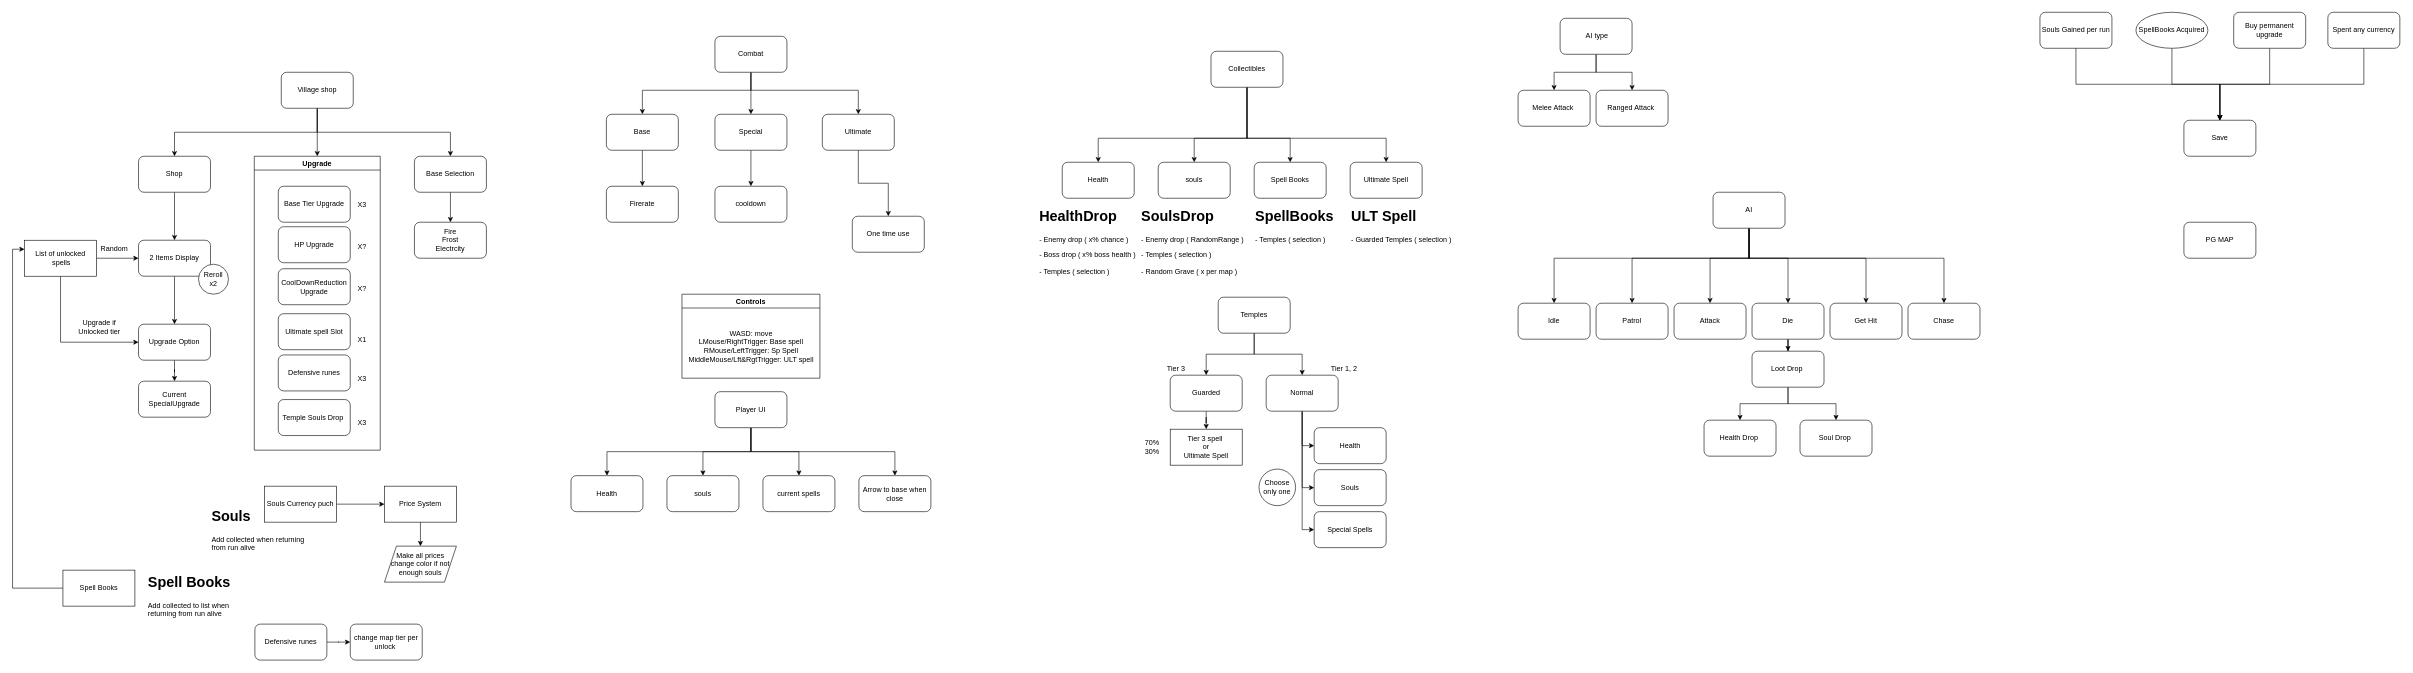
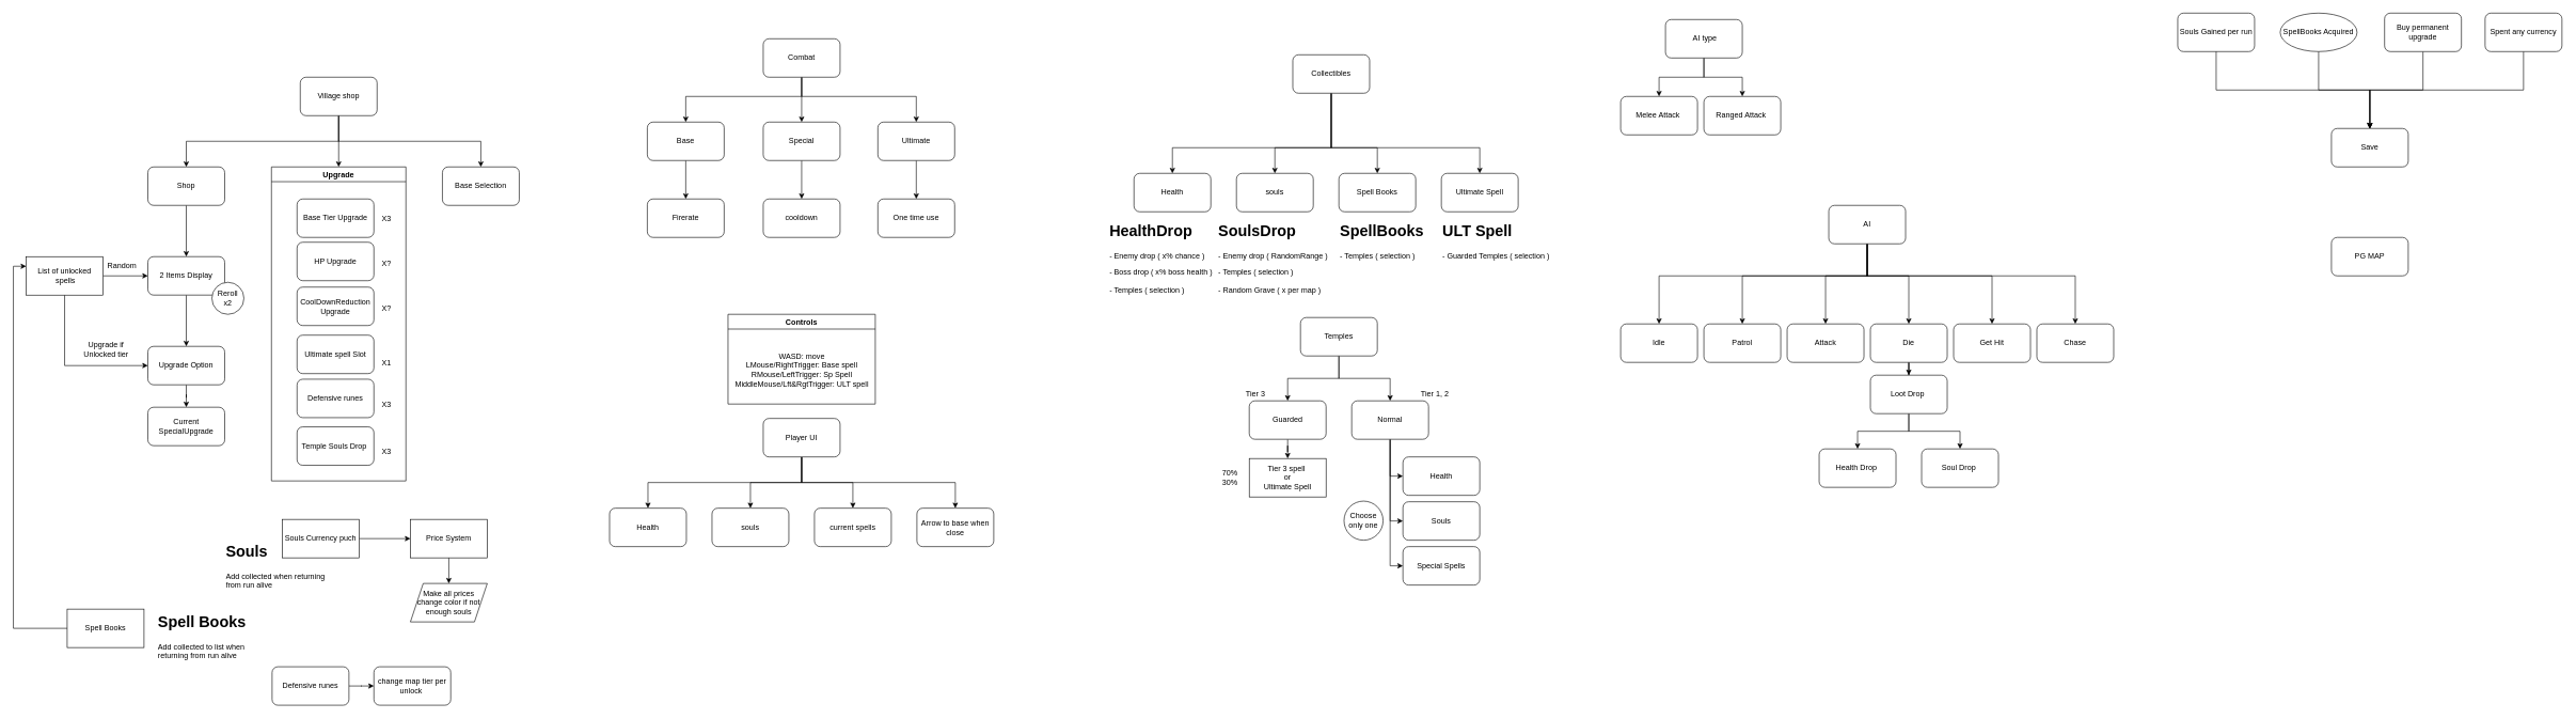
- <mxCell id="50" value="" style="edgeStyle=orthogonalEdgeStyle;rounded=0;orthogonalLoop=1;jettySize=auto;html=1;" parent="1" source="51" target="52" edge="1"><mxGeometry relative="1" as="geometry" /></mxCell>
- <mxCell id="70" value="One time use" style="whiteSpace=wrap;html=1;rounded=1;" parent="1" vertex="1"><mxGeometry x="1420" y="360" width="120" height="60" as="geometry" /></mxCell>
+ <mxCell id="70" value="One time use" style="whiteSpace=wrap;html=1;rounded=1;" parent="1" vertex="1"><mxGeometry x="1370" y="310" width="120" height="60" as="geometry" /></mxCell>
- <mxCell id="52" value="Fire&lt;br&gt;Frost&lt;br&gt;Electrcity" style="whiteSpace=wrap;html=1;rounded=1;" parent="1" vertex="1"><mxGeometry x="690" y="370" width="120" height="60" as="geometry" /></mxCell>
